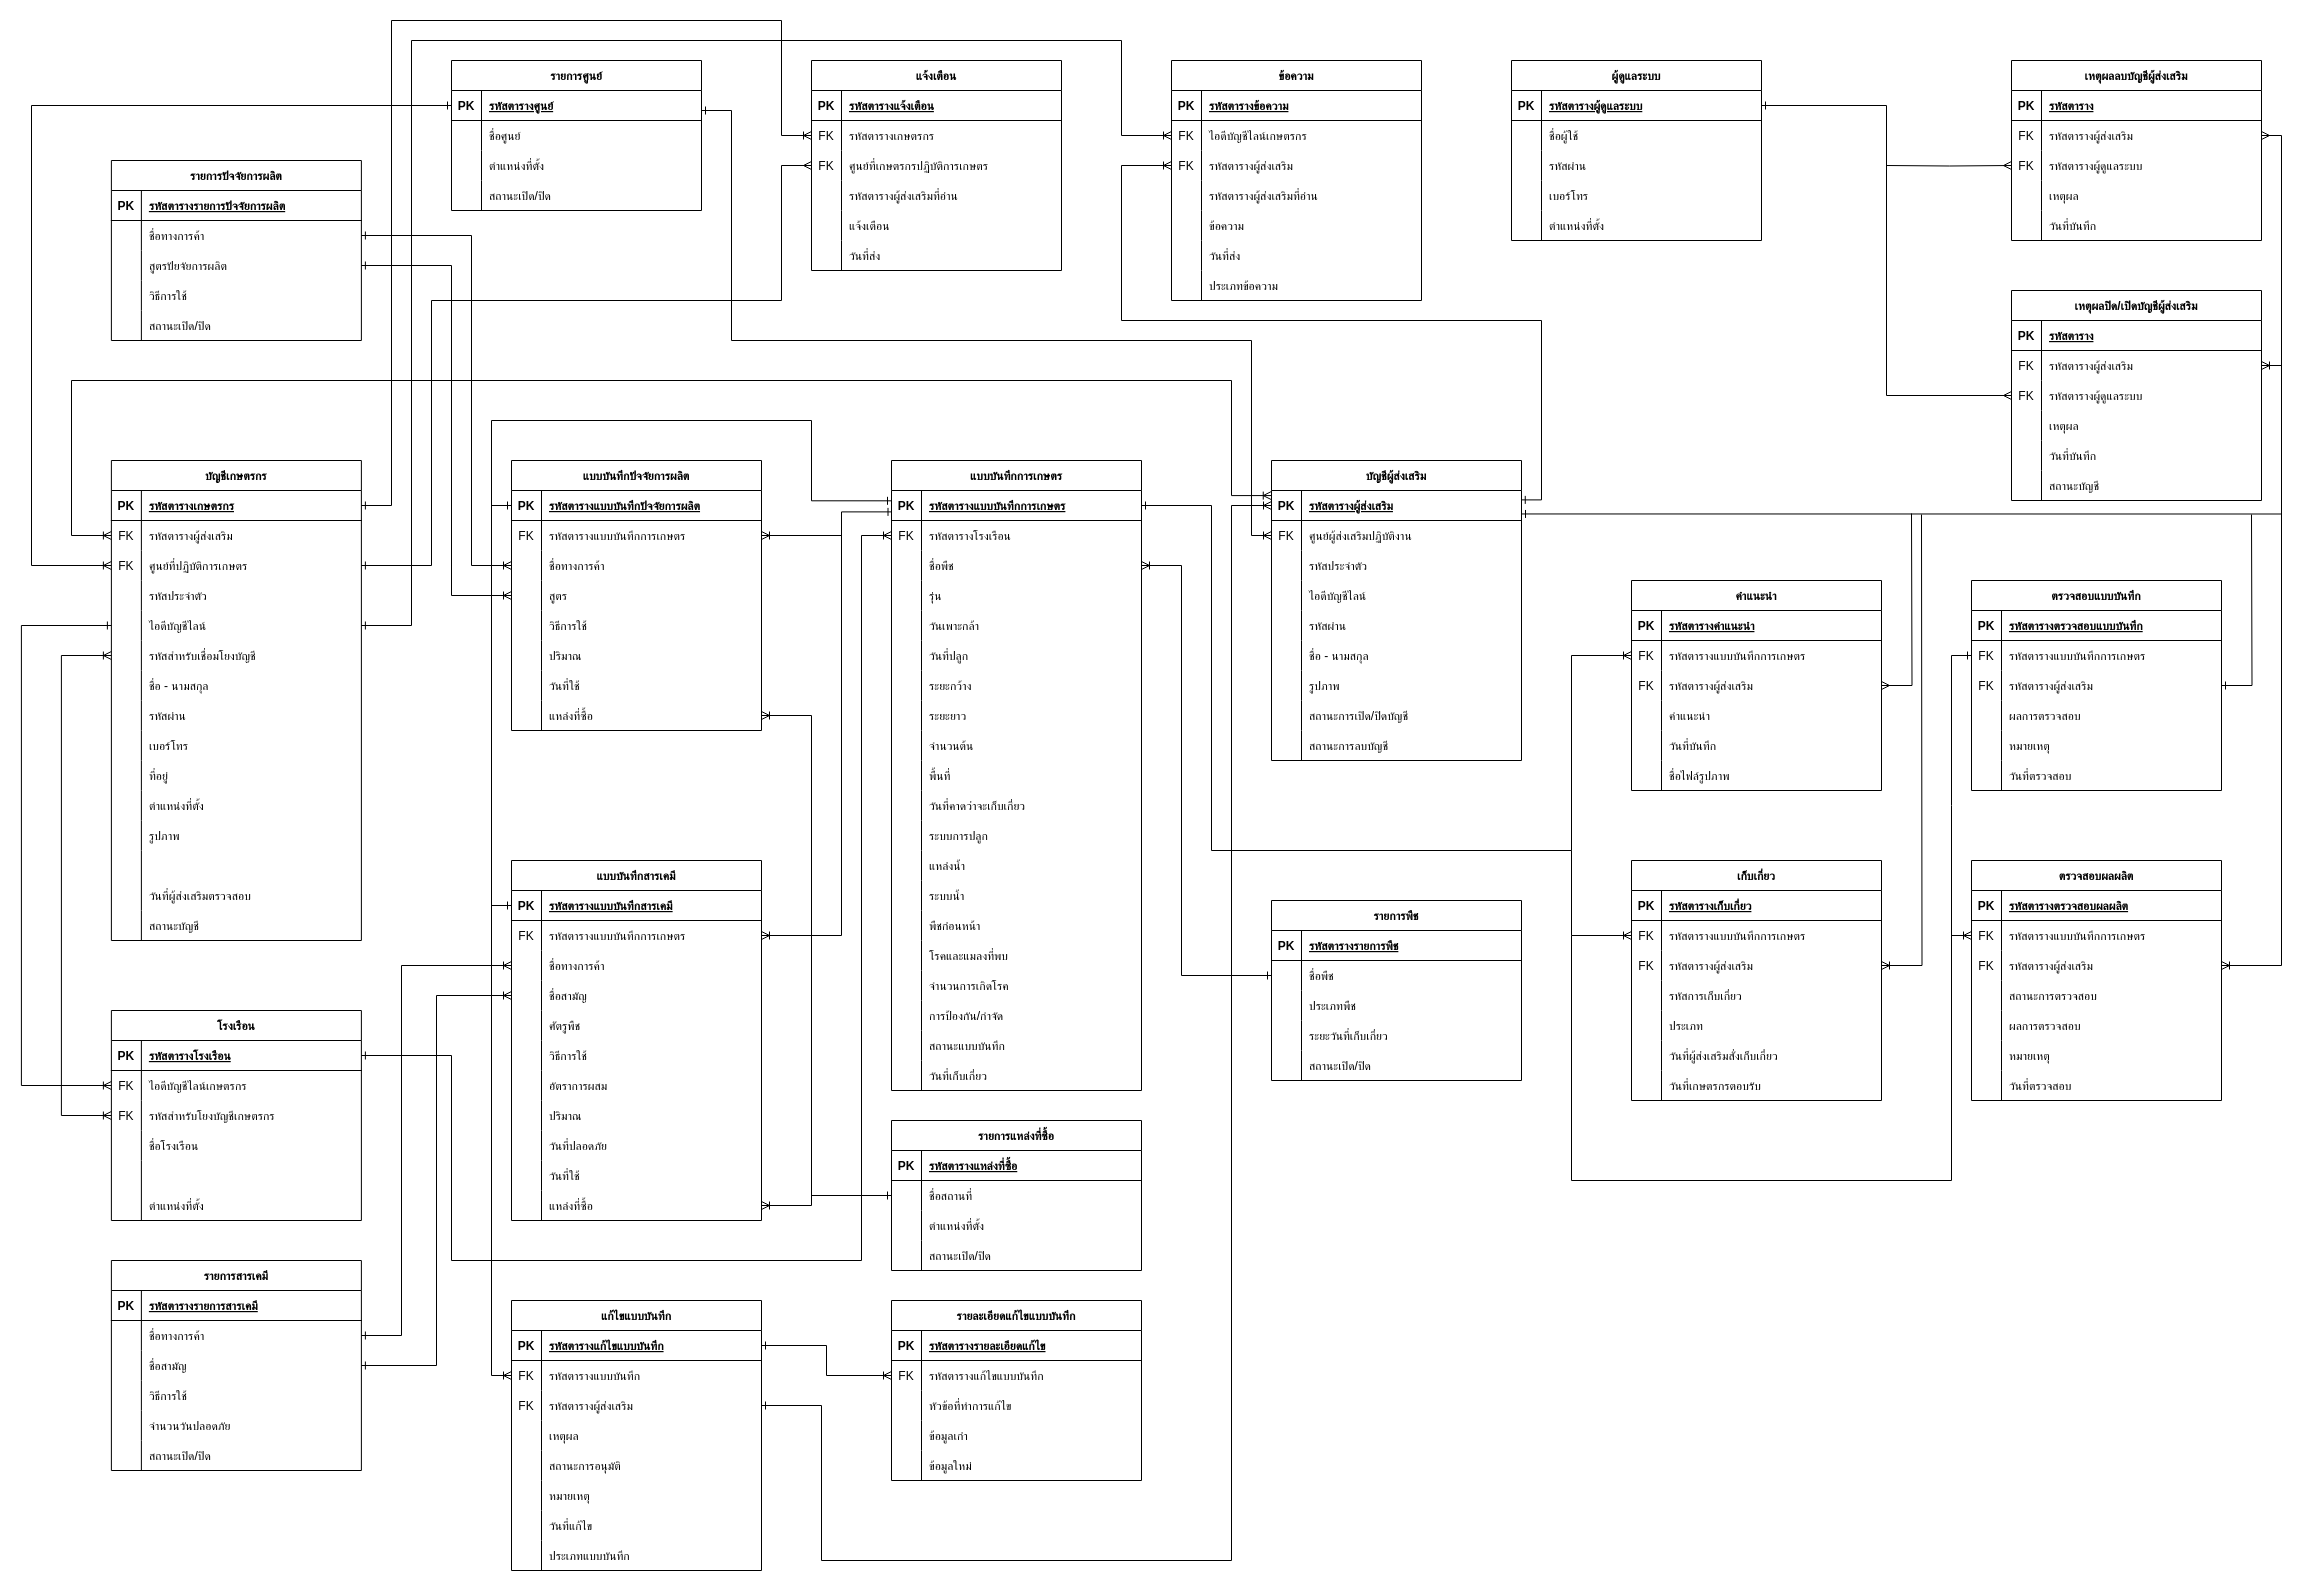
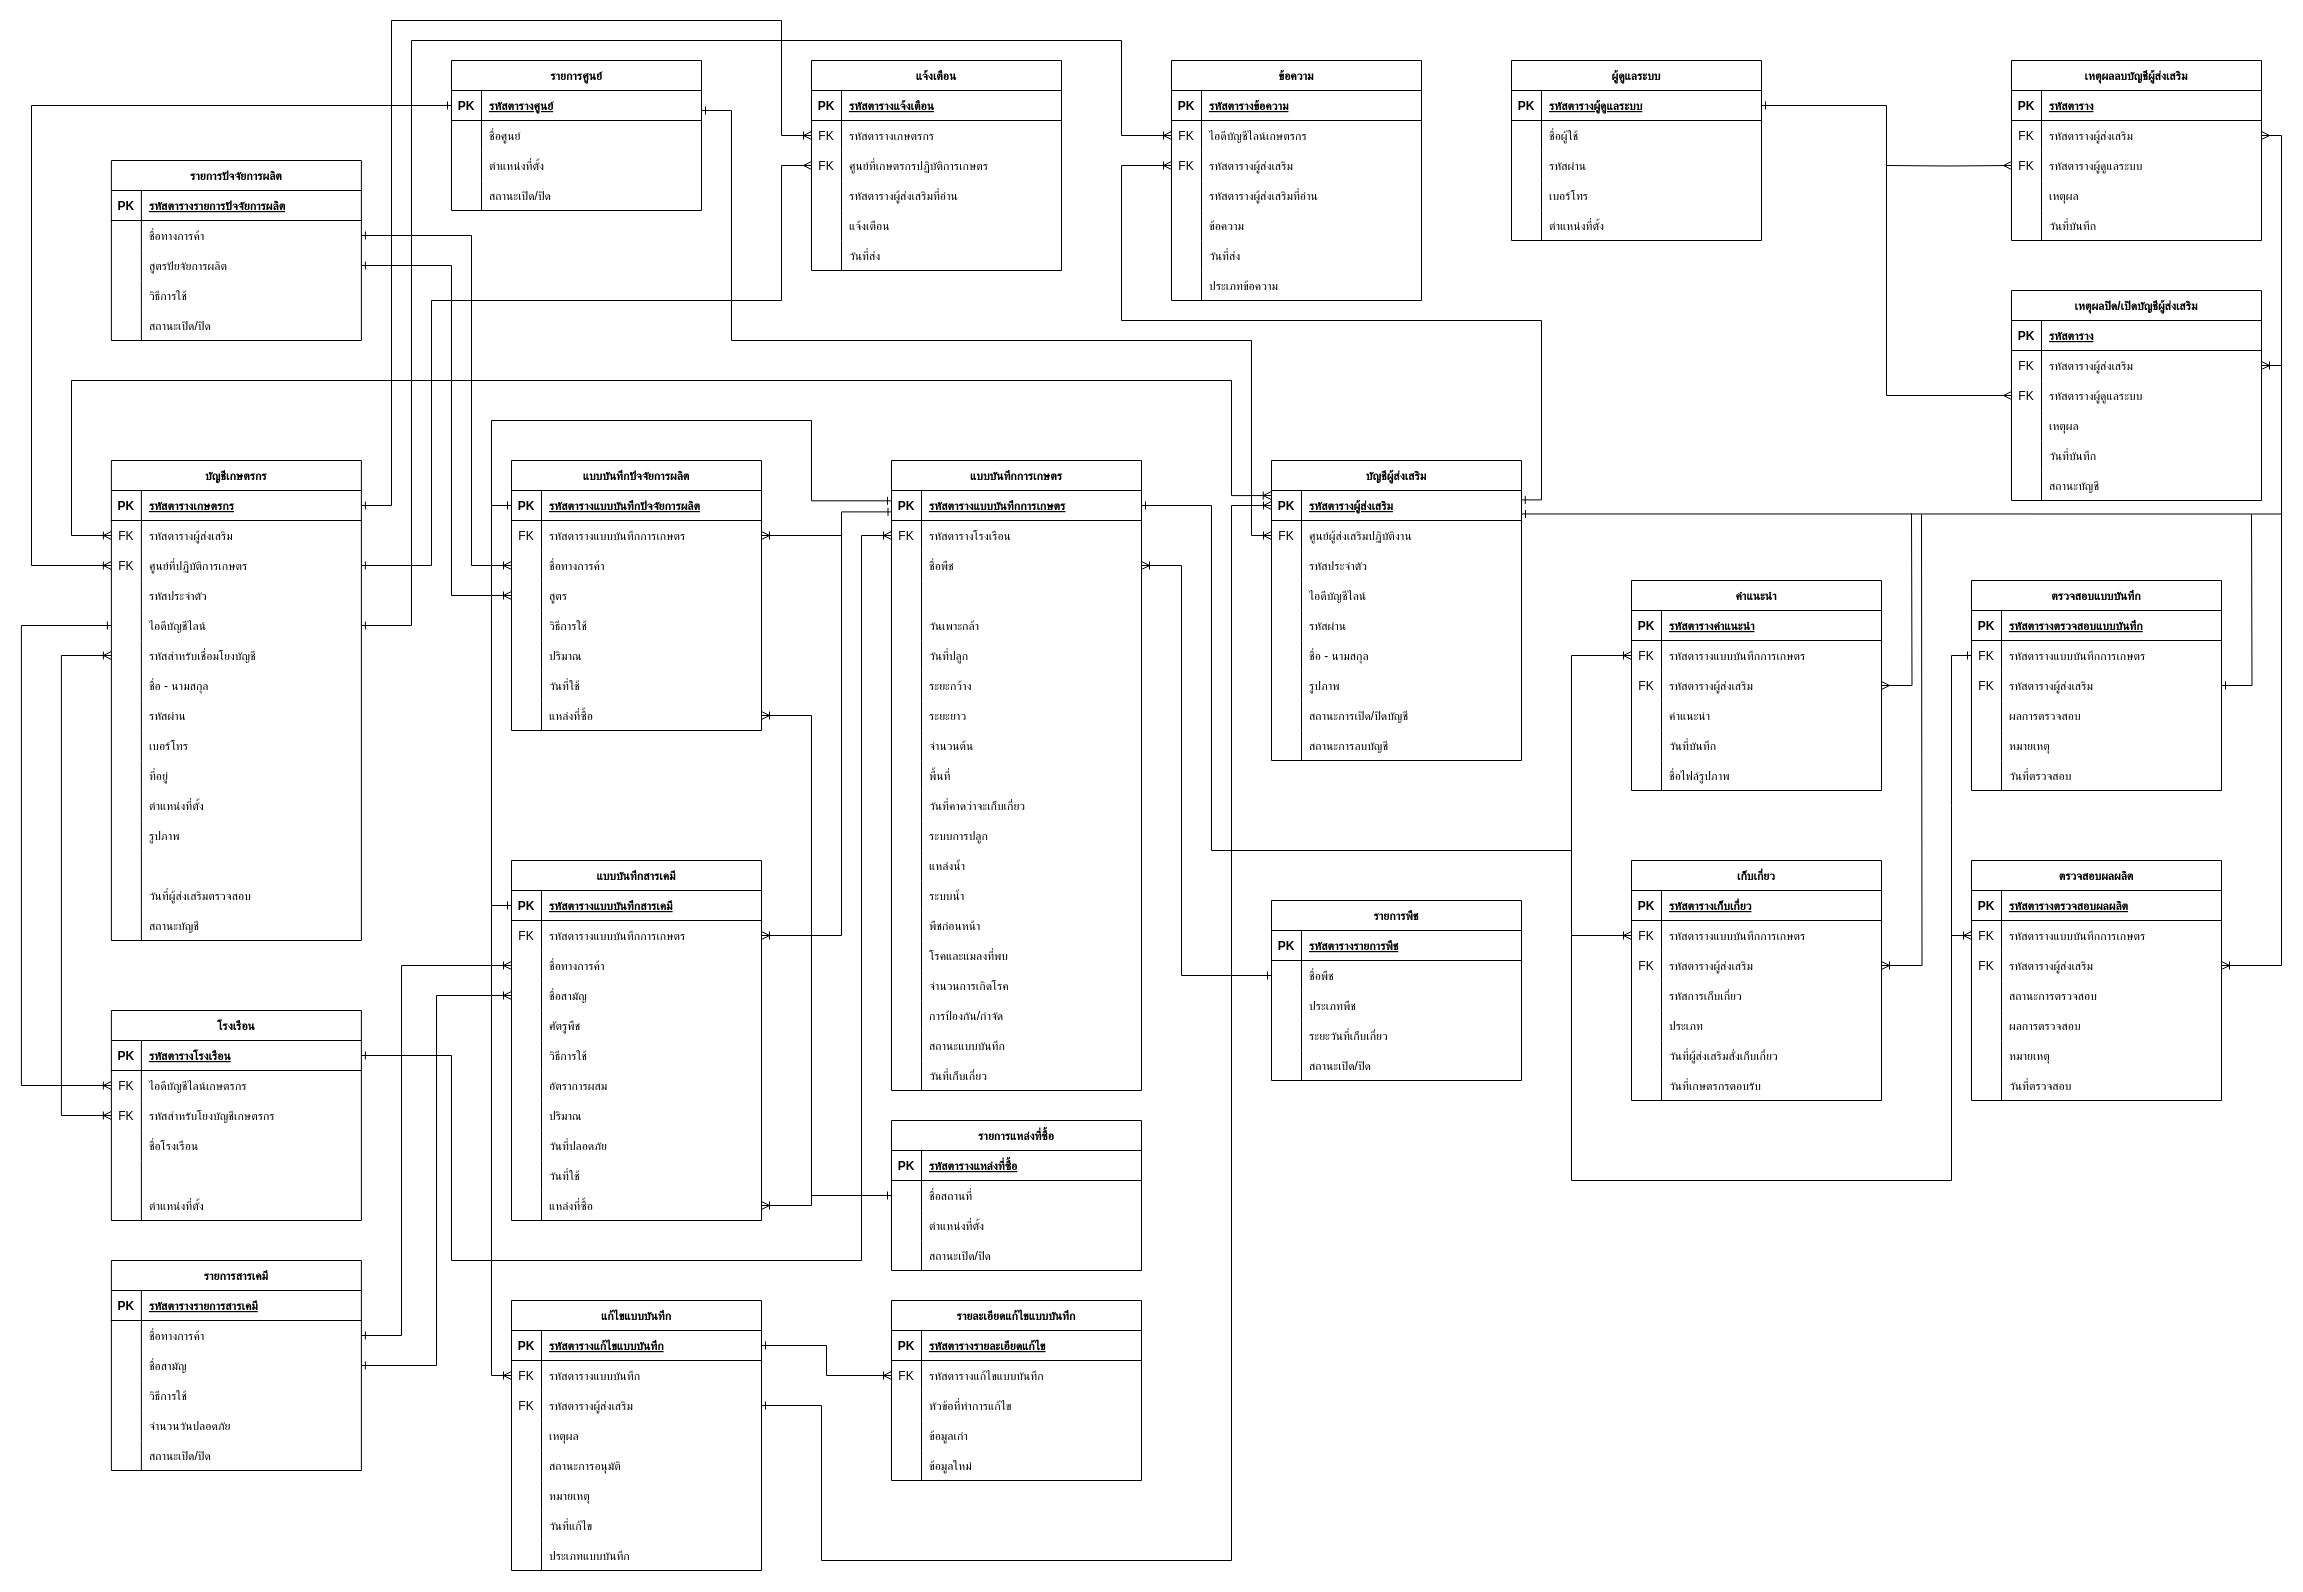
- <mxCell id="269" value="รุ่น" style="shape=partialRectangle;overflow=hidden;connectable=0;fillColor=none;top=0;left=0;bottom=0;right=0;align=left;spacingLeft=6;" vertex="1" parent="267"><mxGeometry x="30" width="220" height="30" as="geometry"><mxRectangle width="220" height="30" as="alternateBounds" /></mxGeometry></mxCell>
